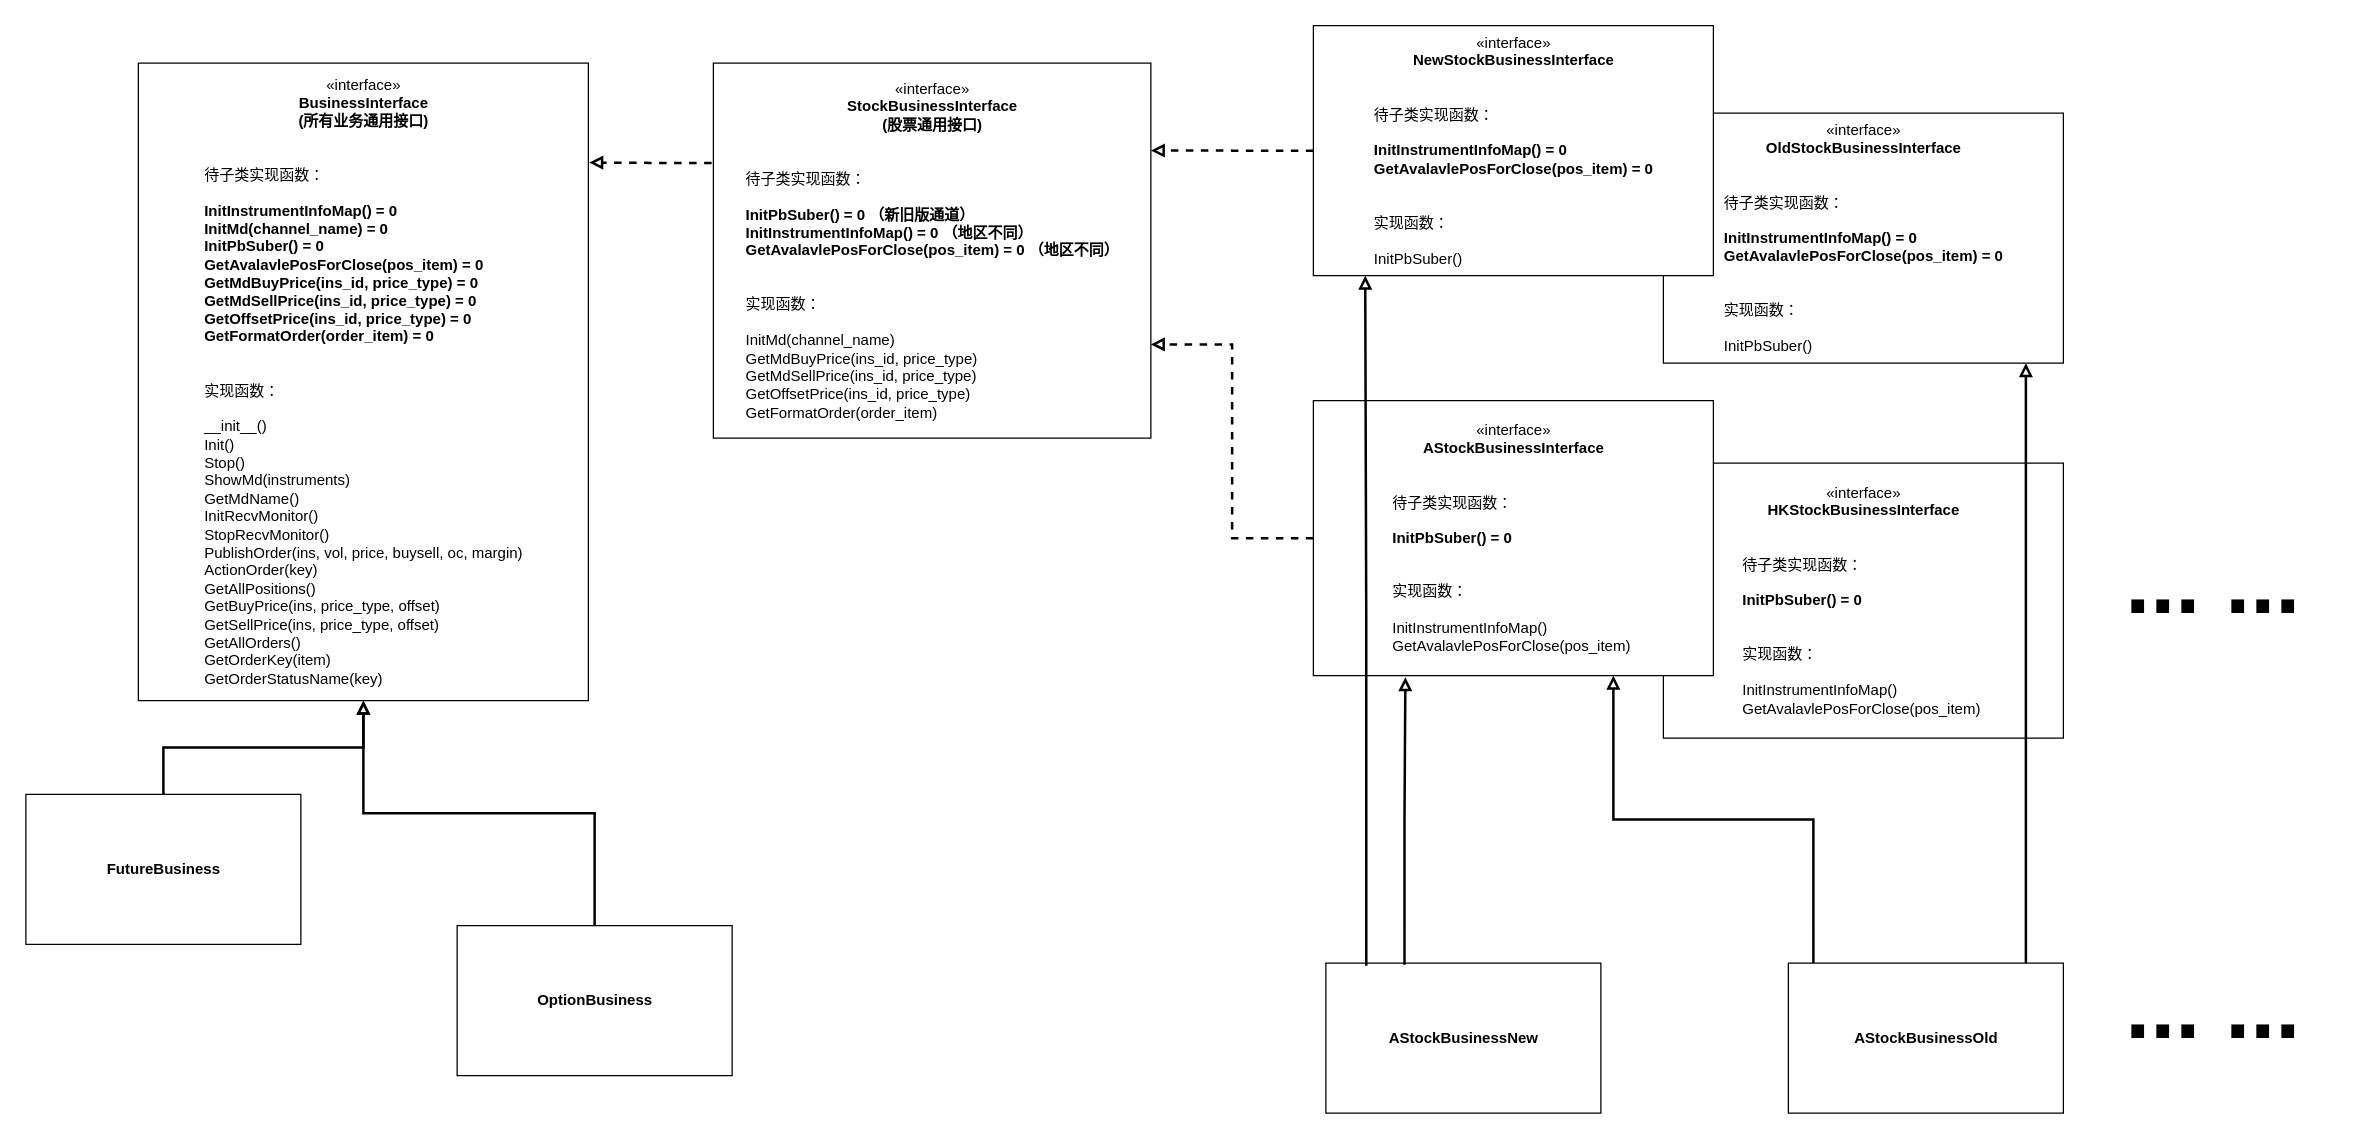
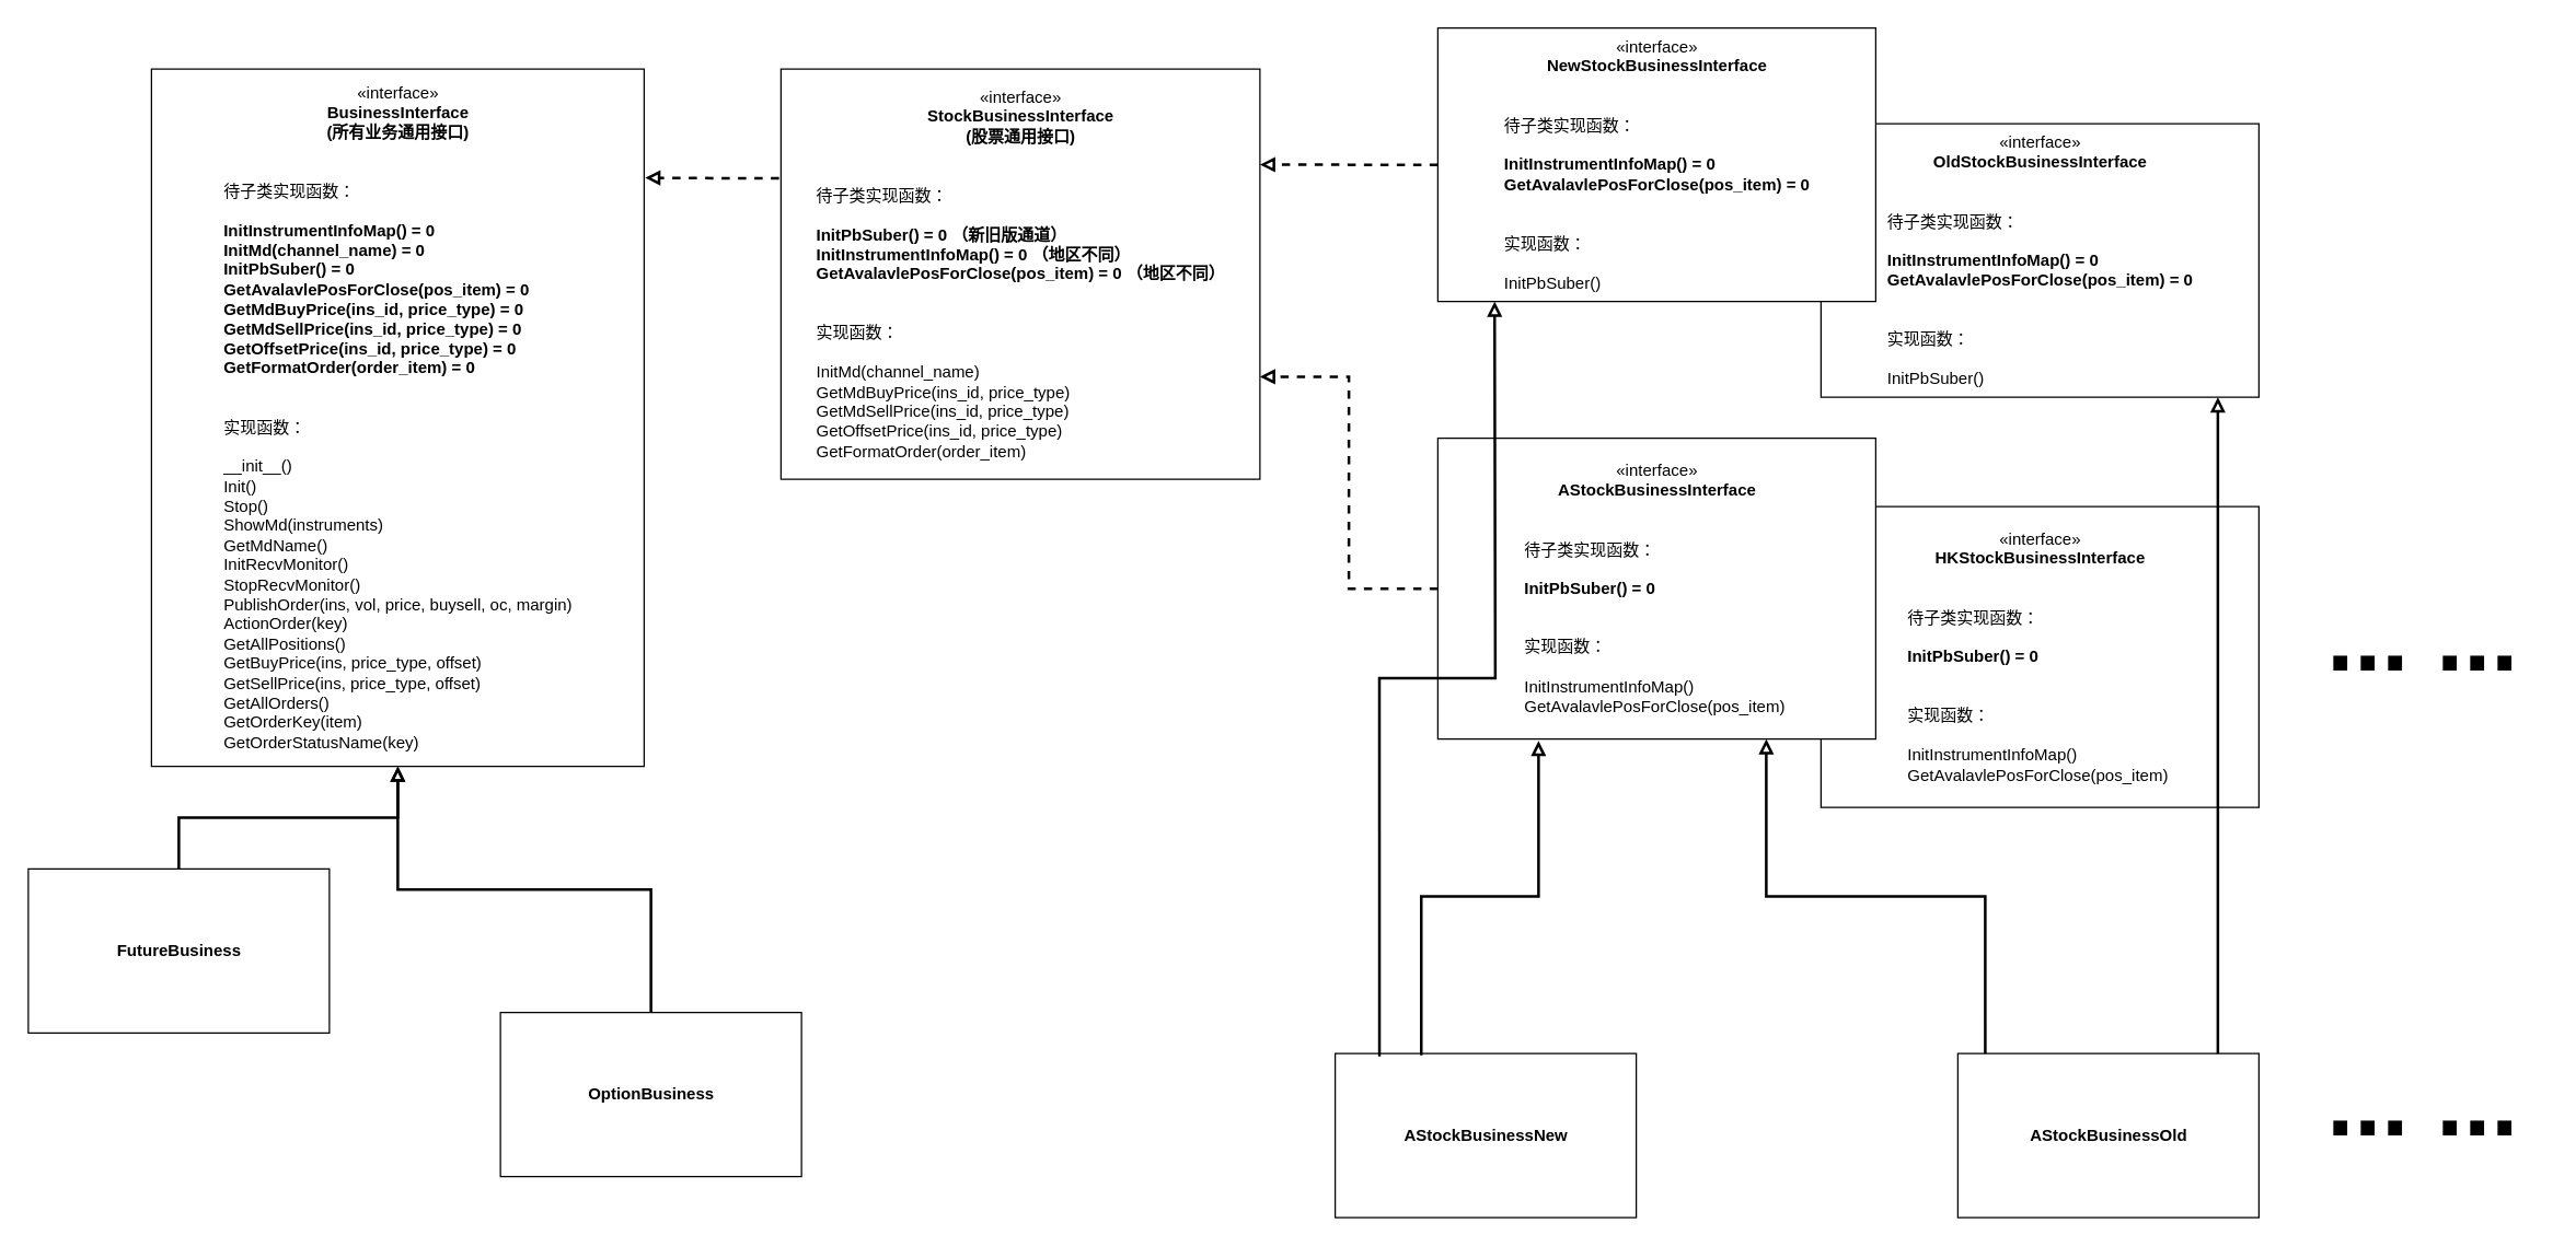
- <mxCell id="14" value="&lt;b&gt;AStockBusinessNew&lt;br&gt;&lt;/b&gt;" style="html=1;align=center;" parent="1" vertex="1"><mxGeometry x="1060" y="770" width="220" height="120" as="geometry" /></mxCell>
+ <mxCell id="14" value="&lt;b&gt;AStockBusinessNew&lt;br&gt;&lt;/b&gt;" style="html=1;align=center;" parent="1" vertex="1"><mxGeometry x="975" y="770" width="220" height="120" as="geometry" /></mxCell>
